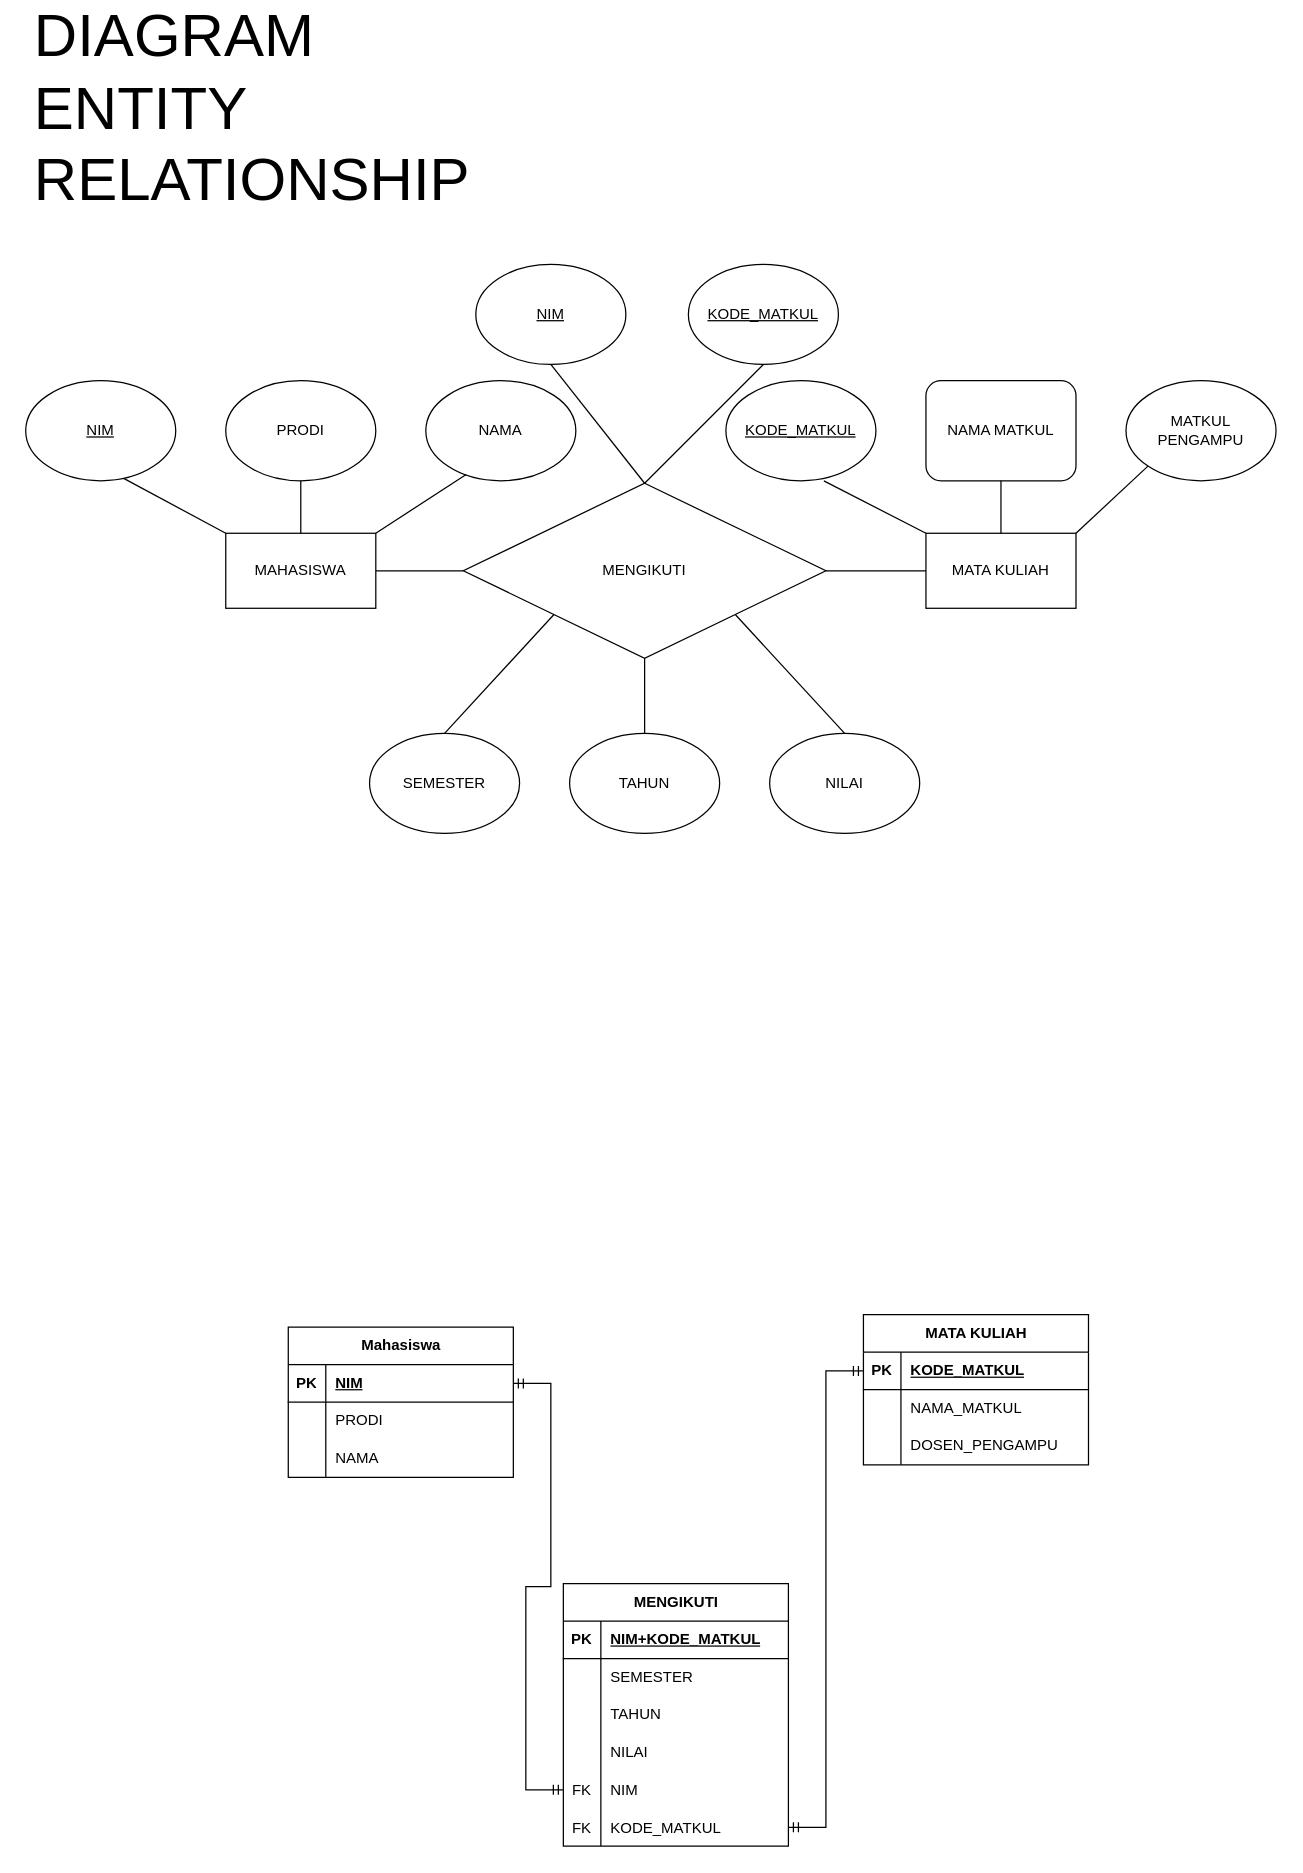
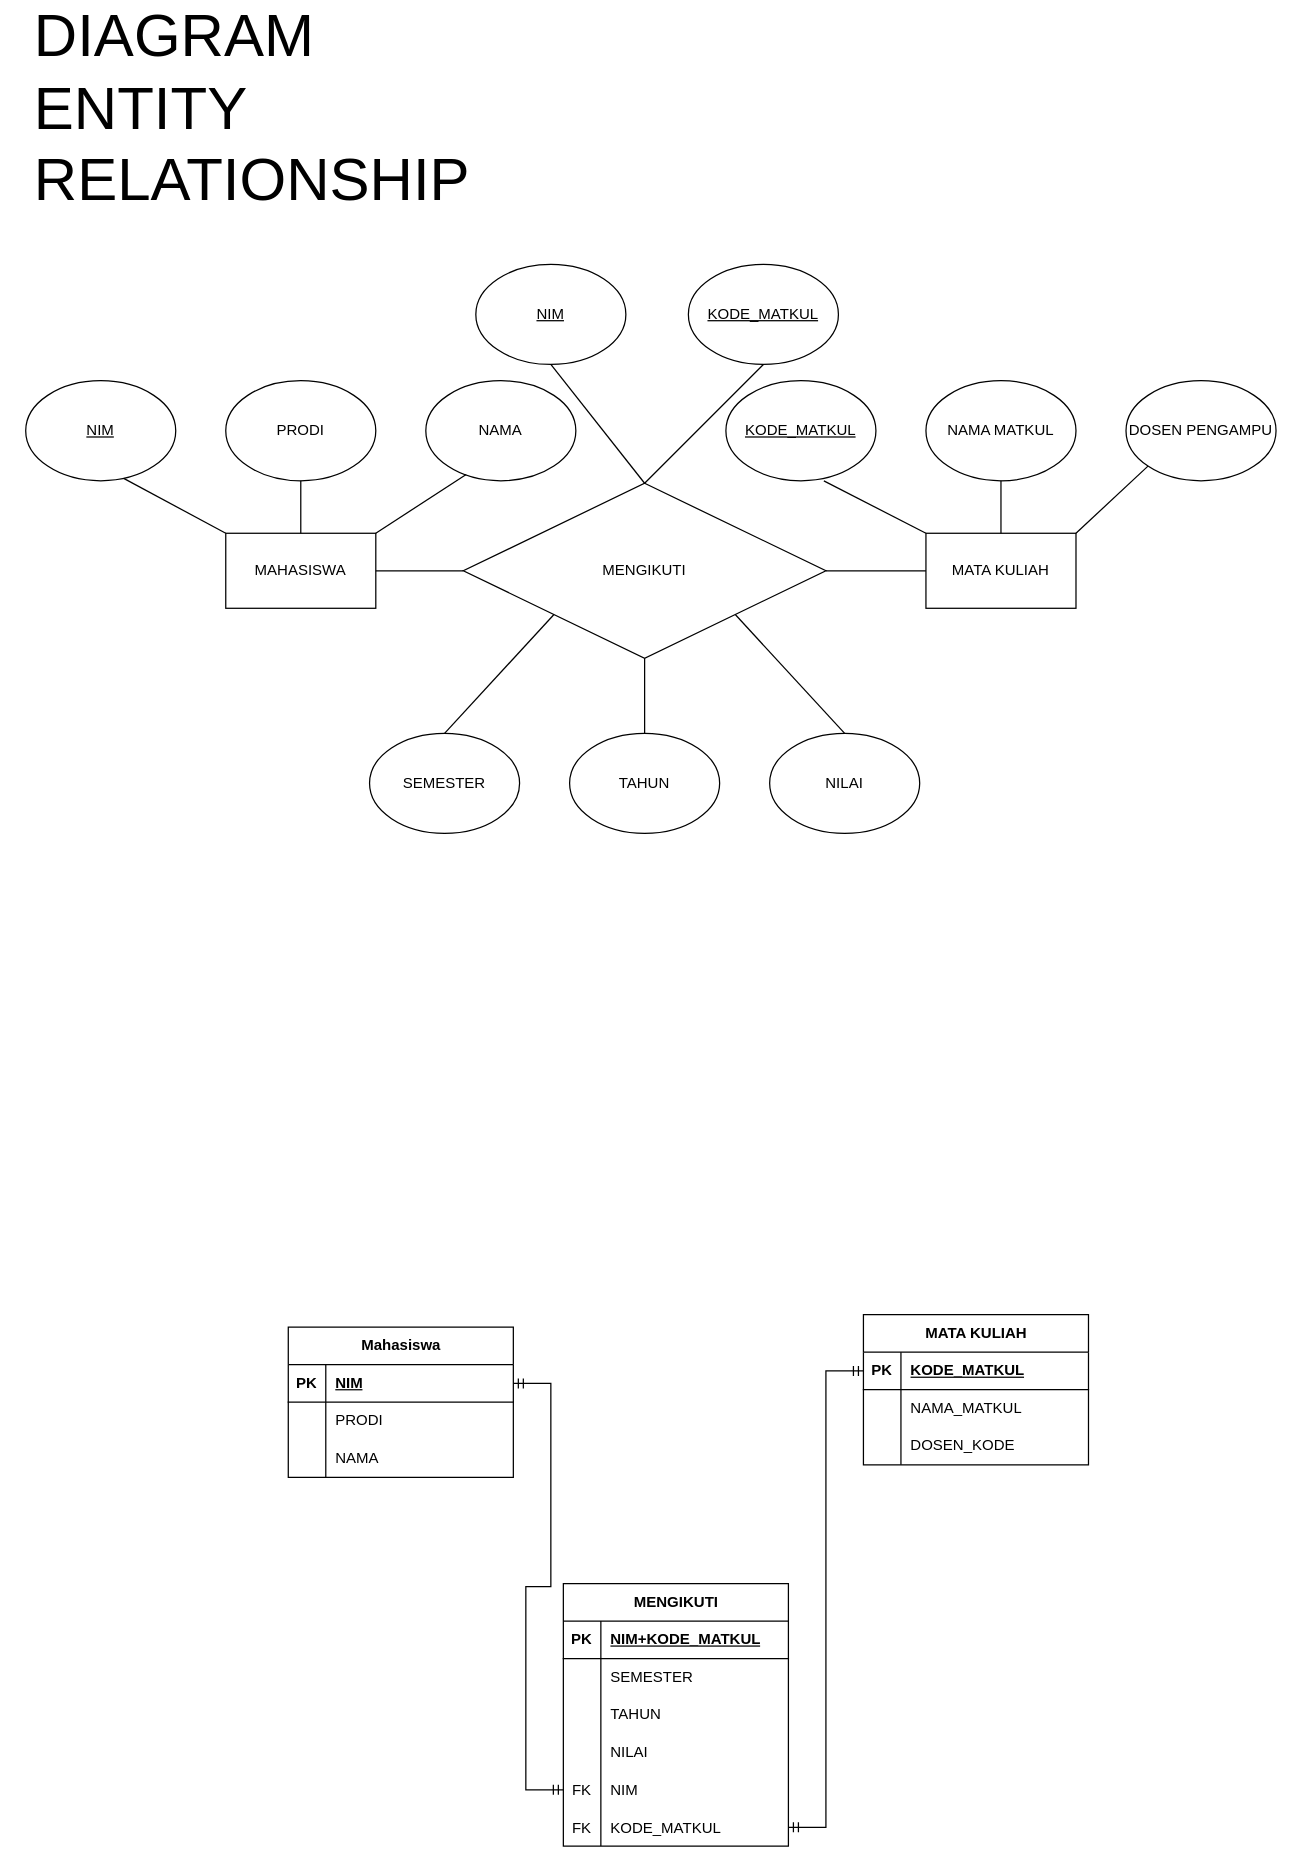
- <mxCell id="11" value="NAMA MATKUL" style="whiteSpace=wrap;html=1;movable=1;resizable=1;rotatable=1;deletable=1;editable=1;locked=0;connectable=1;rounded=1;" vertex="1" parent="9"><mxGeometry x="160" width="120" height="80" as="geometry" /></mxCell>
+ <mxCell id="11" value="NAMA MATKUL" style="ellipse;whiteSpace=wrap;html=1;movable=1;resizable=1;rotatable=1;deletable=1;editable=1;locked=0;connectable=1;" vertex="1" parent="9"><mxGeometry x="160" width="120" height="80" as="geometry" /></mxCell>
- <mxCell id="12" value="MATKUL PENGAMPU" style="ellipse;whiteSpace=wrap;html=1;movable=1;resizable=1;rotatable=1;deletable=1;editable=1;locked=0;connectable=1;" vertex="1" parent="9"><mxGeometry x="320" width="120" height="80" as="geometry" /></mxCell>
+ <mxCell id="12" value="DOSEN PENGAMPU" style="ellipse;whiteSpace=wrap;html=1;movable=1;resizable=1;rotatable=1;deletable=1;editable=1;locked=0;connectable=1;" vertex="1" parent="9"><mxGeometry x="320" width="120" height="80" as="geometry" /></mxCell>
- <mxCell id="52" value="DOSEN_PENGAMPU" style="shape=partialRectangle;connectable=0;fillColor=none;top=0;left=0;bottom=0;right=0;align=left;spacingLeft=6;overflow=hidden;whiteSpace=wrap;html=1;" vertex="1" parent="50"><mxGeometry x="30" width="150" height="30" as="geometry"><mxRectangle width="150" height="30" as="alternateBounds" /></mxGeometry></mxCell>
+ <mxCell id="52" value="DOSEN_KODE" style="shape=partialRectangle;connectable=0;fillColor=none;top=0;left=0;bottom=0;right=0;align=left;spacingLeft=6;overflow=hidden;whiteSpace=wrap;html=1;" vertex="1" parent="50"><mxGeometry x="30" width="150" height="30" as="geometry"><mxRectangle width="150" height="30" as="alternateBounds" /></mxGeometry></mxCell>
